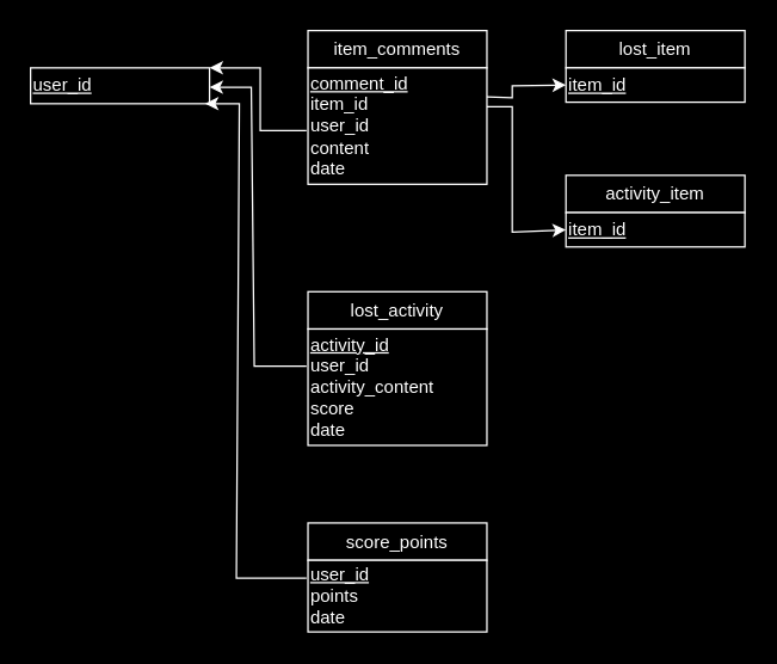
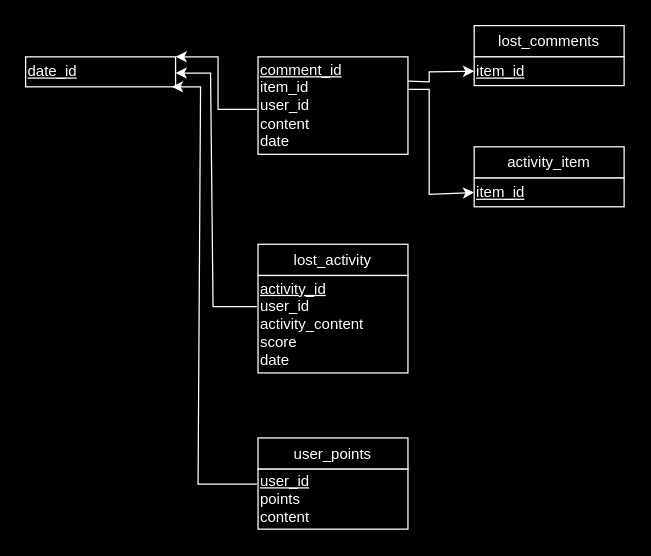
- <mxCell id="3" value="&lt;font color=&quot;#ffffff&quot;&gt;item_comments&lt;/font&gt;" style="rounded=0;whiteSpace=wrap;html=1;fillColor=#000000;strokeColor=#ffffff;" vertex="1" parent="1"><mxGeometry x="206" y="20" width="120" height="25" as="geometry" /></mxCell>
- <mxCell id="12" value="&lt;font color=&quot;#ffffff&quot;&gt;lost_item&lt;/font&gt;" style="rounded=0;whiteSpace=wrap;html=1;fillColor=#000000;strokeColor=#ffffff;" vertex="1" parent="1"><mxGeometry x="379" y="20" width="120" height="25" as="geometry" /></mxCell>
+ <mxCell id="12" value="&lt;font color=&quot;#ffffff&quot;&gt;lost_comments&lt;/font&gt;" style="rounded=0;whiteSpace=wrap;html=1;fillColor=#000000;strokeColor=#ffffff;" vertex="1" parent="1"><mxGeometry x="379" y="20" width="120" height="25" as="geometry" /></mxCell>
- <mxCell id="2" value="&lt;font color=&quot;#ffffff&quot;&gt;&lt;u&gt;user_id&lt;/u&gt;&lt;/font&gt;" style="rounded=0;whiteSpace=wrap;html=1;fillColor=#000000;strokeColor=#ffffff;align=left;" vertex="1" parent="1"><mxGeometry x="20" y="45" width="120" height="24" as="geometry" /></mxCell>
+ <mxCell id="2" value="&lt;font color=&quot;#ffffff&quot;&gt;&lt;u&gt;date_id&lt;/u&gt;&lt;/font&gt;" style="rounded=0;whiteSpace=wrap;html=1;fillColor=#000000;strokeColor=#ffffff;align=left;" vertex="1" parent="1"><mxGeometry x="20" y="45" width="120" height="24" as="geometry" /></mxCell>
- <mxCell id="7" value="&lt;font color=&quot;#ffffff&quot;&gt;score_points&lt;/font&gt;" style="rounded=0;whiteSpace=wrap;html=1;fillColor=#000000;strokeColor=#ffffff;" vertex="1" parent="1"><mxGeometry x="206" y="350" width="120" height="25" as="geometry" /></mxCell>
+ <mxCell id="7" value="&lt;font color=&quot;#ffffff&quot;&gt;user_points&lt;/font&gt;" style="rounded=0;whiteSpace=wrap;html=1;fillColor=#000000;strokeColor=#ffffff;" vertex="1" parent="1"><mxGeometry x="206" y="350" width="120" height="25" as="geometry" /></mxCell>
- <mxCell id="8" value="&lt;font color=&quot;#ffffff&quot;&gt;&lt;u&gt;user_id&lt;/u&gt;&lt;/font&gt;&lt;div&gt;&lt;font color=&quot;#ffffff&quot;&gt;points&lt;/font&gt;&lt;/div&gt;&lt;div&gt;&lt;font color=&quot;#ffffff&quot;&gt;date&lt;/font&gt;&lt;/div&gt;" style="rounded=0;whiteSpace=wrap;html=1;fillColor=#000000;strokeColor=#ffffff;align=left;" vertex="1" parent="1"><mxGeometry x="206" y="375" width="120" height="48" as="geometry" /></mxCell>
+ <mxCell id="8" value="&lt;font color=&quot;#ffffff&quot;&gt;&lt;u&gt;user_id&lt;/u&gt;&lt;/font&gt;&lt;div&gt;&lt;font color=&quot;#ffffff&quot;&gt;points&lt;/font&gt;&lt;/div&gt;&lt;div&gt;&lt;font color=&quot;#ffffff&quot;&gt;content&lt;/font&gt;&lt;/div&gt;" style="rounded=0;whiteSpace=wrap;html=1;fillColor=#000000;strokeColor=#ffffff;align=left;" vertex="1" parent="1"><mxGeometry x="206" y="375" width="120" height="48" as="geometry" /></mxCell>
